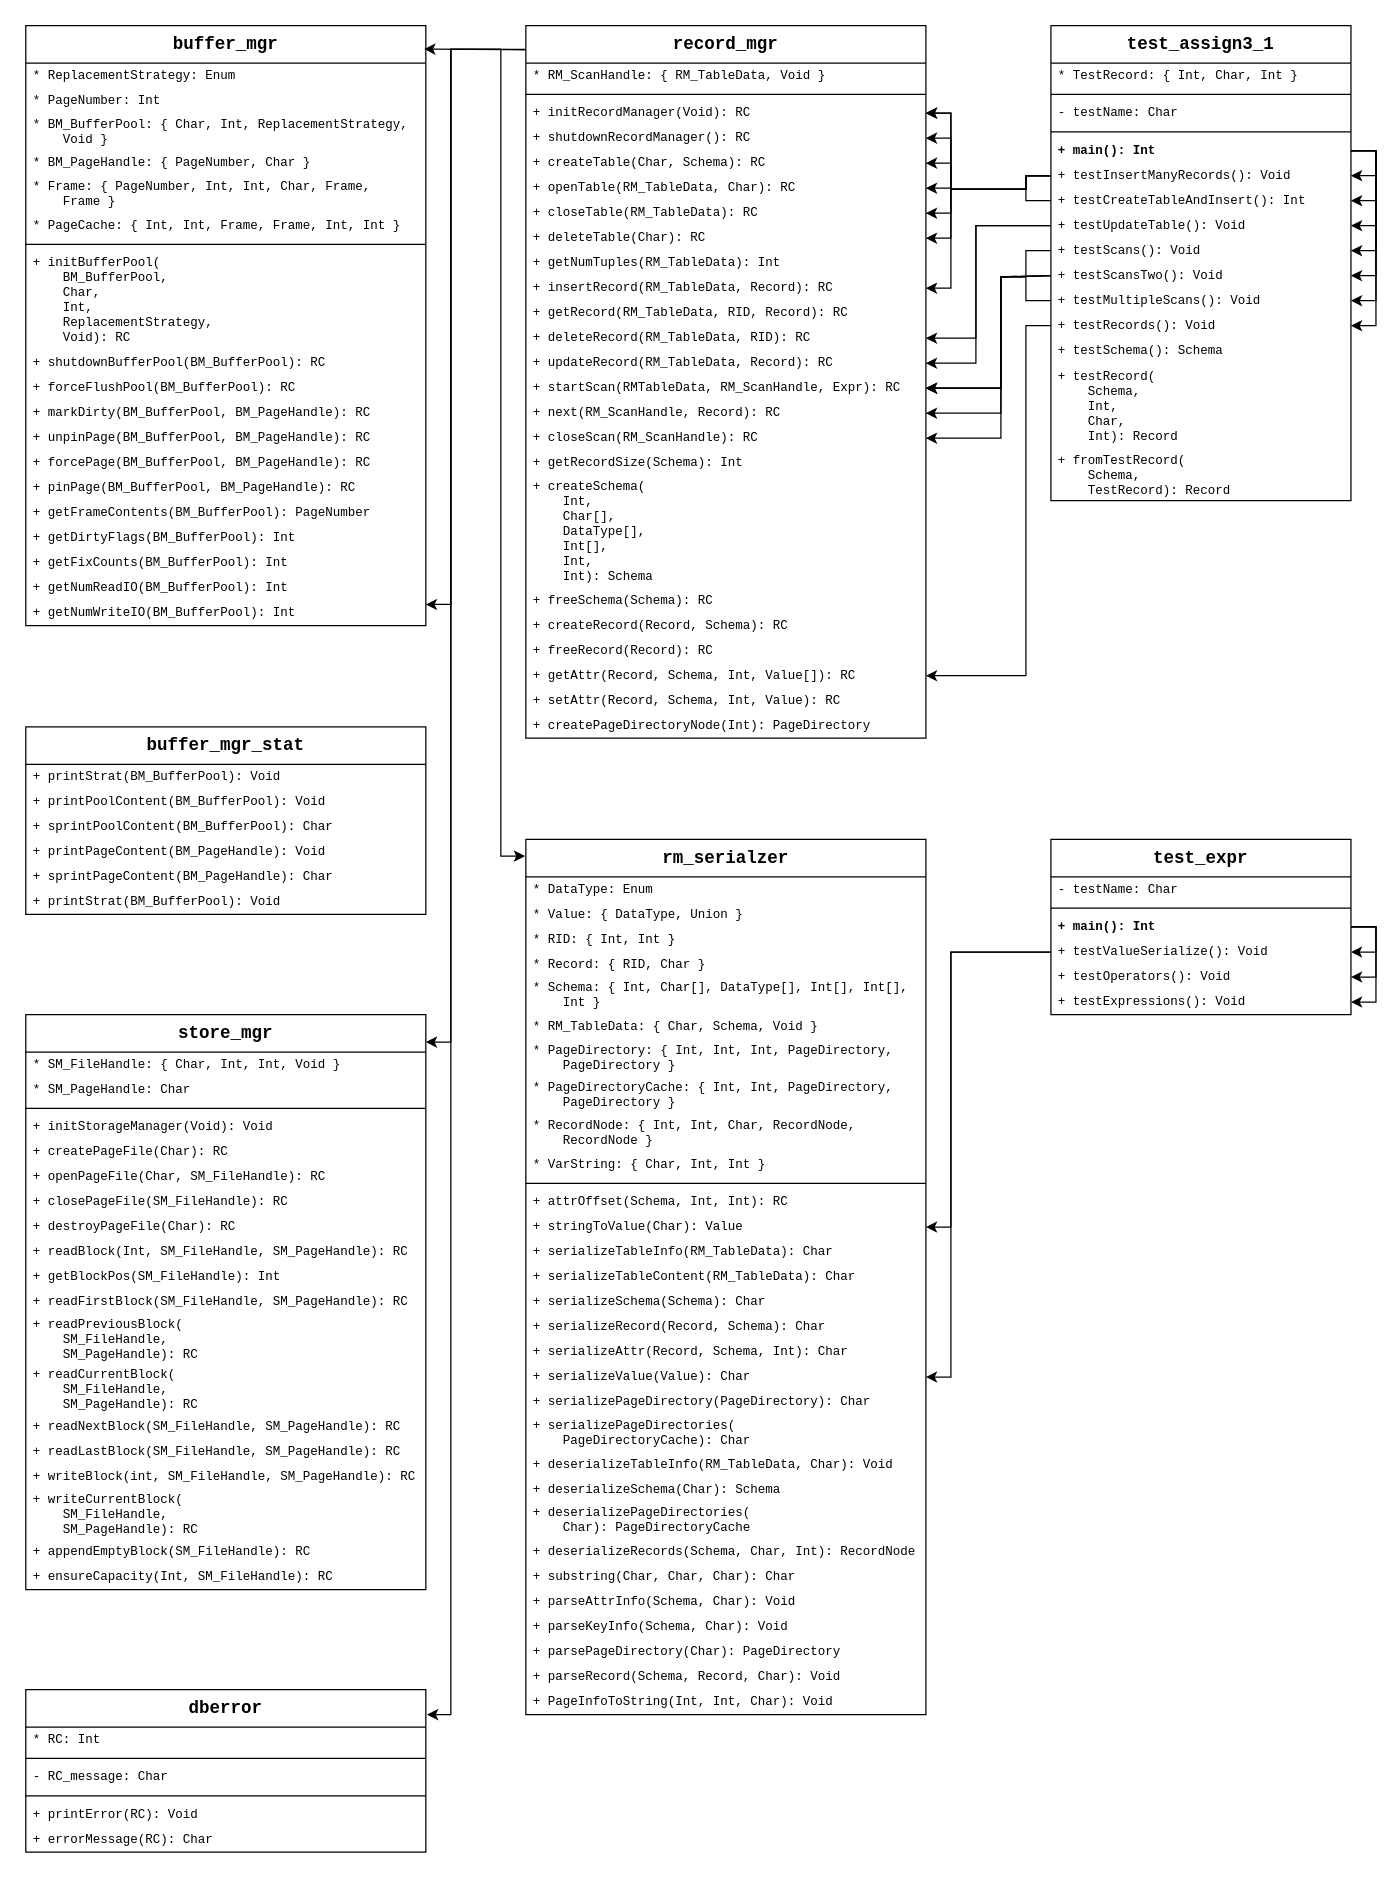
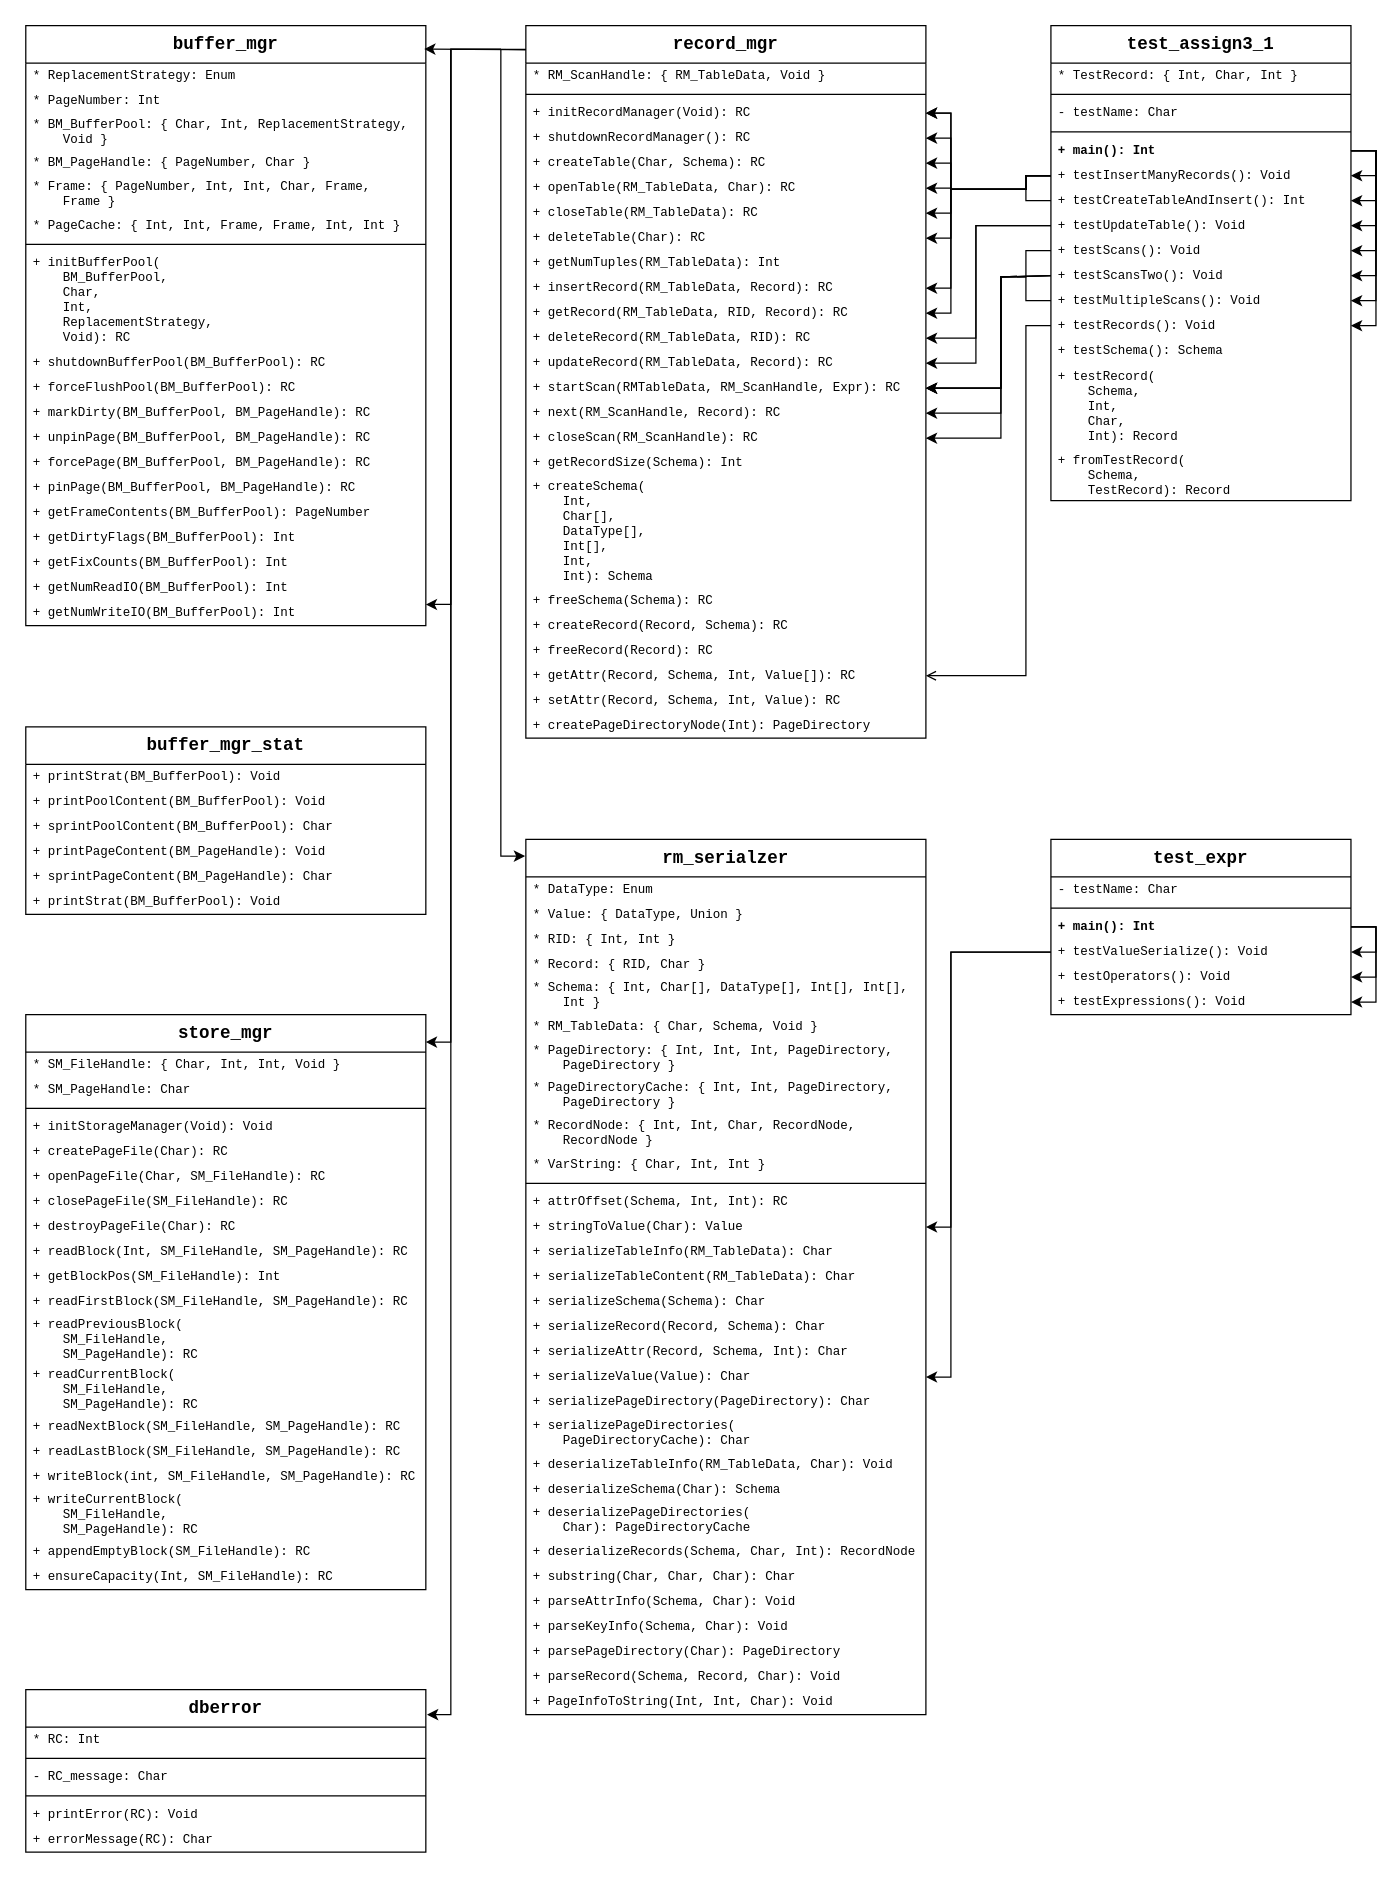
+ <mxCell id="125" style="edgeStyle=orthogonalEdgeStyle;rounded=0;orthogonalLoop=1;jettySize=auto;html=1;exitX=0;exitY=0.5;exitDx=0;exitDy=0;entryX=1;entryY=0.5;entryDx=0;entryDy=0;" parent="1" source="42" target="100" edge="1"><mxGeometry relative="1" as="geometry"><Array as="points"><mxPoint x="820" y="140" /><mxPoint x="820" y="151" /><mxPoint x="760" y="151" /><mxPoint x="760" y="250" /></Array></mxGeometry></mxCell>
- <mxCell id="114" style="edgeStyle=orthogonalEdgeStyle;rounded=0;orthogonalLoop=1;jettySize=auto;html=1;exitX=0;exitY=0.5;exitDx=0;exitDy=0;entryX=1;entryY=0.5;entryDx=0;entryDy=0;" parent="1" source="48" target="111" edge="1"><mxGeometry relative="1" as="geometry"><Array as="points"><mxPoint x="820" y="260" /><mxPoint x="820" y="540" /></Array></mxGeometry></mxCell>
+ <mxCell id="114" style="edgeStyle=orthogonalEdgeStyle;rounded=0;orthogonalLoop=1;jettySize=auto;html=1;exitX=0;exitY=0.5;exitDx=0;exitDy=0;entryX=1;entryY=0.5;entryDx=0;entryDy=0;endArrow=open;" parent="1" source="48" target="111" edge="1"><mxGeometry relative="1" as="geometry"><Array as="points"><mxPoint x="820" y="260" /><mxPoint x="820" y="540" /></Array></mxGeometry></mxCell>
